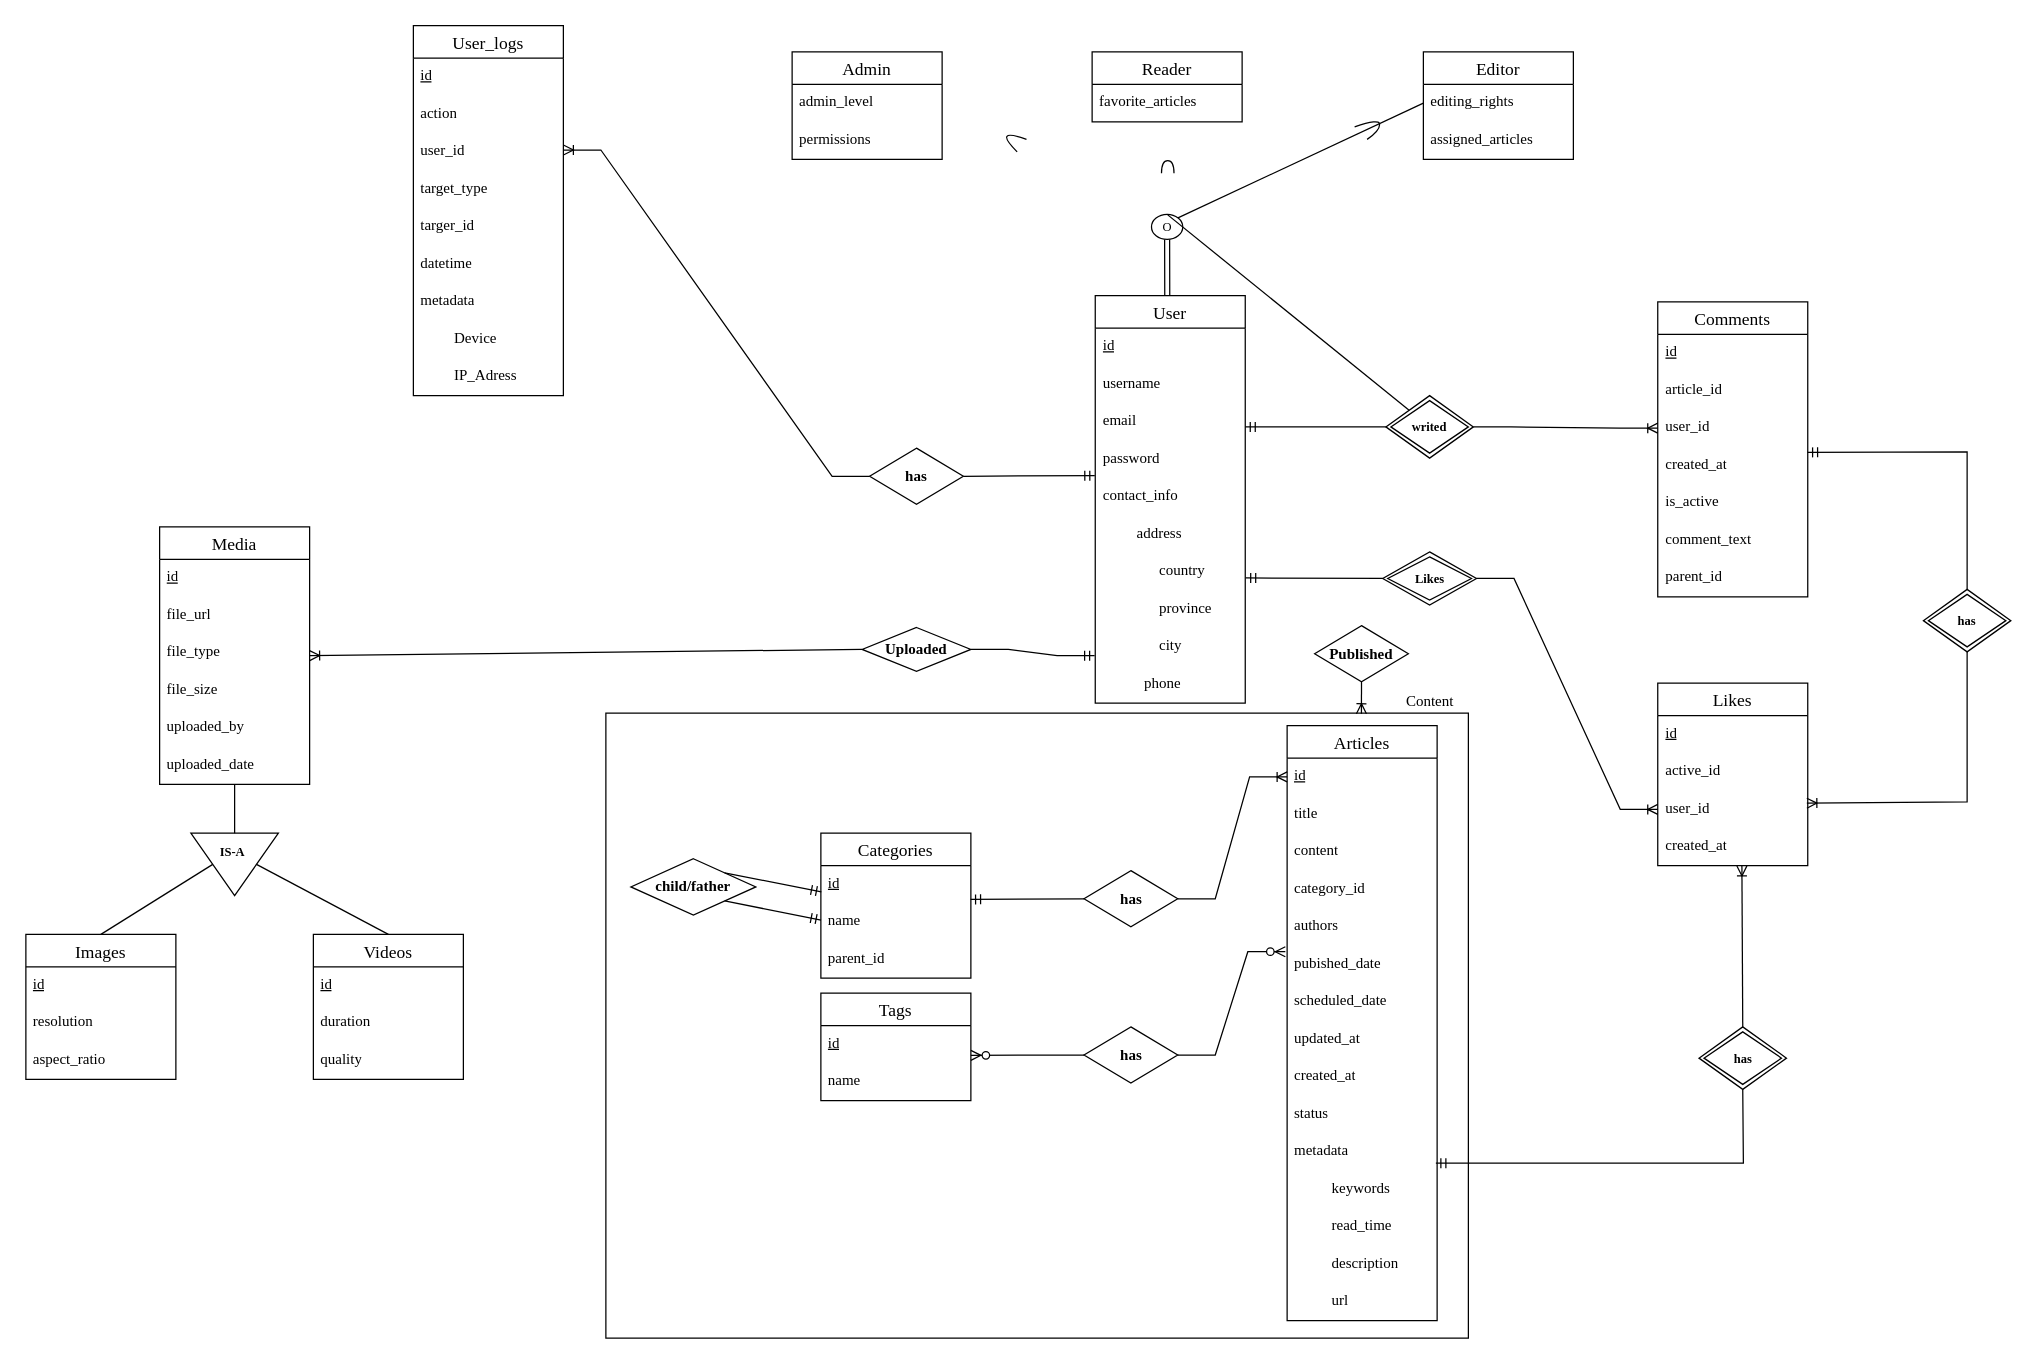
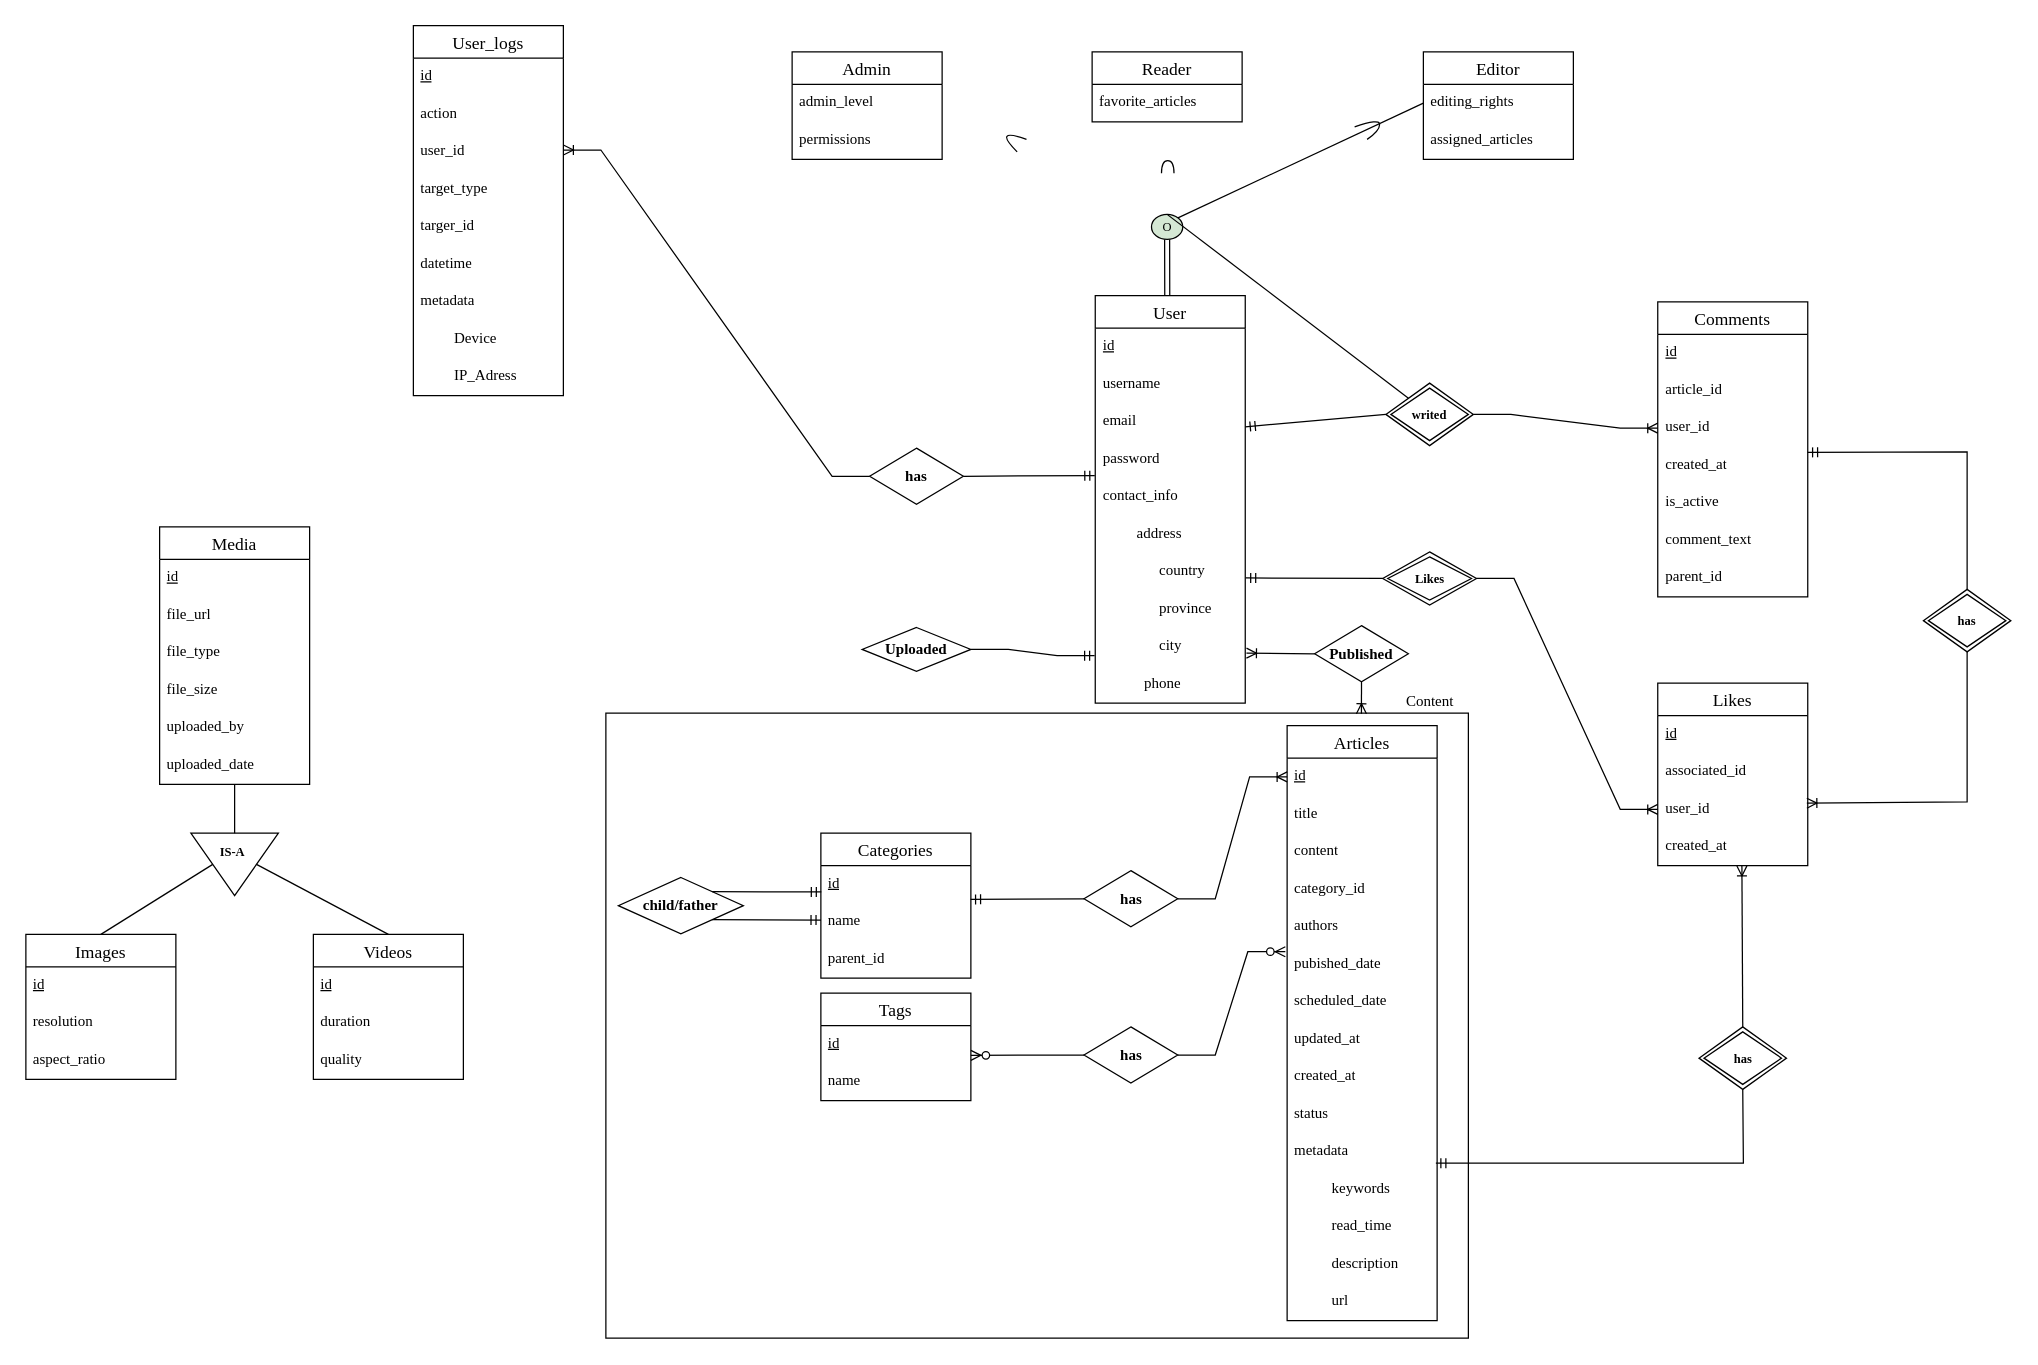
- <mxCell id="92" value="O" style="ellipse;whiteSpace=wrap;html=1;align=center;fontFamily=Comic Sans MS;fontSize=10;" vertex="1" parent="1"><mxGeometry x="920.5" y="171" width="25" height="20" as="geometry" /></mxCell>
+ <mxCell id="92" value="O" style="ellipse;whiteSpace=wrap;html=1;align=center;fontFamily=Comic Sans MS;fontSize=10;fillColor=#d5e8d4;" vertex="1" parent="1"><mxGeometry x="920.5" y="171" width="25" height="20" as="geometry" /></mxCell>
- <mxCell id="82" value="writed" style="shape=rhombus;double=1;perimeter=rhombusPerimeter;whiteSpace=wrap;html=1;align=center;fontFamily=Comic Sans MS;fontStyle=1;fontSize=10;" vertex="1" parent="1"><mxGeometry x="1108" y="316" width="70" height="50" as="geometry" /></mxCell>
+ <mxCell id="82" value="writed" style="shape=rhombus;double=1;perimeter=rhombusPerimeter;whiteSpace=wrap;html=1;align=center;fontFamily=Comic Sans MS;fontStyle=1;fontSize=10;" vertex="1" parent="1"><mxGeometry x="1108" y="306" width="70" height="50" as="geometry" /></mxCell>
- <mxCell id="103" value="" style="fontSize=12;html=1;endArrow=ERoneToMany;rounded=0;entryX=1;entryY=0.5;entryDx=0;entryDy=0;exitX=0;exitY=0.5;exitDx=0;exitDy=0;" edge="1" parent="1" source="101" target="21"><mxGeometry width="100" height="100" relative="1" as="geometry"><mxPoint x="678" y="523.47" as="sourcePoint" /><mxPoint x="435" y="523.47" as="targetPoint" /></mxGeometry></mxCell>
+ <mxCell id="122" value="" style="fontSize=12;html=1;endArrow=ERoneToMany;rounded=0;entryX=1.008;entryY=0.667;entryDx=0;entryDy=0;exitX=0;exitY=0.5;exitDx=0;exitDy=0;entryPerimeter=0;" edge="1" parent="1" source="121" target="11"><mxGeometry width="100" height="100" relative="1" as="geometry"><mxPoint x="1064" y="550" as="sourcePoint" /><mxPoint x="1164" y="450" as="targetPoint" /></mxGeometry></mxCell>
- <mxCell id="56" value="active_id" style="text;strokeColor=none;fillColor=none;spacingLeft=4;spacingRight=4;overflow=hidden;rotatable=0;points=[[0,0.5],[1,0.5]];portConstraint=eastwest;fontSize=12;whiteSpace=wrap;html=1;fontFamily=Comic Sans MS;" parent="54" vertex="1"><mxGeometry y="56" width="120" height="30" as="geometry" /></mxCell>
+ <mxCell id="56" value="associated_id" style="text;strokeColor=none;fillColor=none;spacingLeft=4;spacingRight=4;overflow=hidden;rotatable=0;points=[[0,0.5],[1,0.5]];portConstraint=eastwest;fontSize=12;whiteSpace=wrap;html=1;fontFamily=Comic Sans MS;" parent="54" vertex="1"><mxGeometry y="56" width="120" height="30" as="geometry" /></mxCell>
- <mxCell id="111" value="child/father" style="shape=rhombus;perimeter=rhombusPerimeter;whiteSpace=wrap;html=1;align=center;fontFamily=Comic Sans MS;fontStyle=1" vertex="1" parent="1"><mxGeometry x="504" y="686.5" width="100" height="45" as="geometry" /></mxCell>
+ <mxCell id="111" value="child/father" style="shape=rhombus;perimeter=rhombusPerimeter;whiteSpace=wrap;html=1;align=center;fontFamily=Comic Sans MS;fontStyle=1" vertex="1" parent="1"><mxGeometry x="494" y="701.5" width="100" height="45" as="geometry" /></mxCell>
